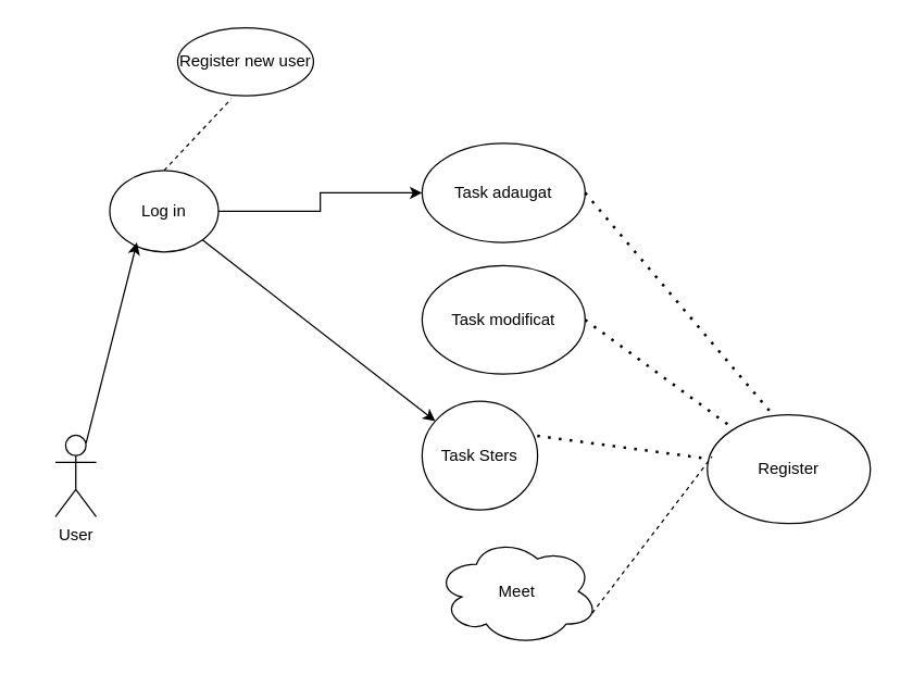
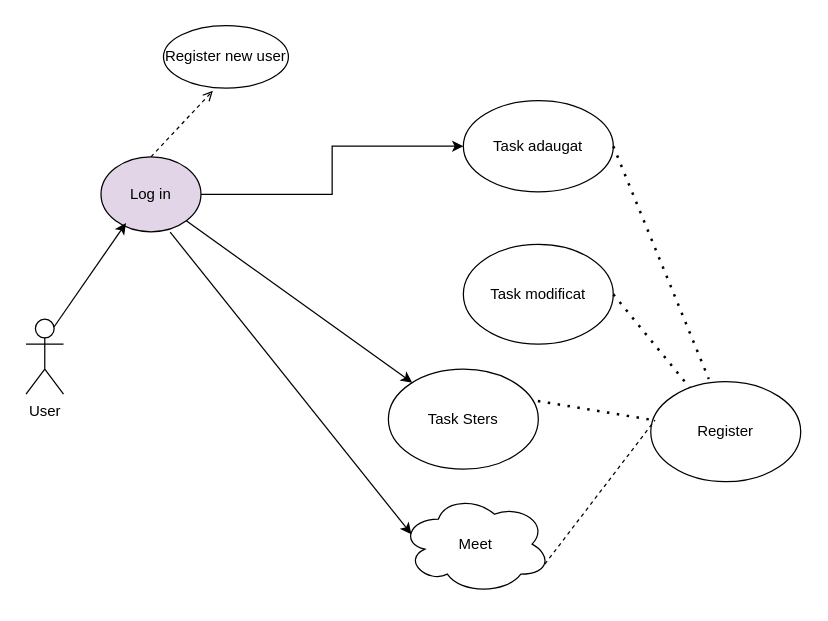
- <mxCell id="15" value="" style="endArrow=none;dashed=1;html=1;exitX=0.5;exitY=0;exitDx=0;exitDy=0;entryX=0.395;entryY=1.044;entryDx=0;entryDy=0;entryPerimeter=0;" parent="1" source="12" target="14" edge="1"><mxGeometry width="50" height="50" relative="1" as="geometry"><mxPoint x="110" y="55" as="sourcePoint" /><mxPoint x="150" y="35" as="targetPoint" /></mxGeometry></mxCell>
+ <mxCell id="15" value="" style="endArrow=open;dashed=1;html=1;exitX=0.5;exitY=0;exitDx=0;exitDy=0;entryX=0.395;entryY=1.044;entryDx=0;entryDy=0;entryPerimeter=0;" parent="1" source="12" target="14" edge="1"><mxGeometry width="50" height="50" relative="1" as="geometry"><mxPoint x="110" y="55" as="sourcePoint" /><mxPoint x="150" y="35" as="targetPoint" /></mxGeometry></mxCell>
- <mxCell id="4" value="Task adaugat" style="ellipse;whiteSpace=wrap;html=1;" parent="1" vertex="1"><mxGeometry x="310" y="105" width="120" height="73" as="geometry" /></mxCell>
+ <mxCell id="4" value="Task adaugat" style="ellipse;whiteSpace=wrap;html=1;" parent="1" vertex="1"><mxGeometry x="370" y="80" width="120" height="73" as="geometry" /></mxCell>
- <mxCell id="12" value="Log in" style="ellipse;whiteSpace=wrap;html=1;" parent="1" vertex="1"><mxGeometry x="80" y="125" width="80" height="60" as="geometry" /></mxCell>
+ <mxCell id="12" value="Log in" style="ellipse;whiteSpace=wrap;html=1;fillColor=#e1d5e7;" parent="1" vertex="1"><mxGeometry x="80" y="125" width="80" height="60" as="geometry" /></mxCell>
- <mxCell id="5" value="Task modificat" style="ellipse;whiteSpace=wrap;html=1;" parent="1" vertex="1"><mxGeometry x="310" y="195" width="120" height="80" as="geometry" /></mxCell>
+ <mxCell id="5" value="Task modificat" style="ellipse;whiteSpace=wrap;html=1;" parent="1" vertex="1"><mxGeometry x="370" y="195" width="120" height="80" as="geometry" /></mxCell>
+ <mxCell id="10" value="" style="endArrow=classic;html=1;entryX=0.07;entryY=0.4;entryDx=0;entryDy=0;entryPerimeter=0;exitX=0.692;exitY=1.005;exitDx=0;exitDy=0;exitPerimeter=0;" parent="1" source="12" target="9" edge="1"><mxGeometry width="50" height="50" relative="1" as="geometry"><mxPoint x="100" y="205" as="sourcePoint" /><mxPoint x="160" y="355" as="targetPoint" /></mxGeometry></mxCell>
- <mxCell id="6" value="Task Sters" style="ellipse;whiteSpace=wrap;html=1;" parent="1" vertex="1"><mxGeometry x="310" y="295" width="85" height="80" as="geometry" /></mxCell>
+ <mxCell id="6" value="Task Sters" style="ellipse;whiteSpace=wrap;html=1;" parent="1" vertex="1"><mxGeometry x="310" y="295" width="120" height="80" as="geometry" /></mxCell>
- <mxCell id="3" value="User&lt;br&gt;" style="shape=umlActor;verticalLabelPosition=bottom;verticalAlign=top;html=1;outlineConnect=0;" parent="1" vertex="1"><mxGeometry x="40" y="320" width="30" height="60" as="geometry" /></mxCell>
+ <mxCell id="3" value="User&lt;br&gt;" style="shape=umlActor;verticalLabelPosition=bottom;verticalAlign=top;html=1;outlineConnect=0;" parent="1" vertex="1"><mxGeometry x="20" y="255" width="30" height="60" as="geometry" /></mxCell>
